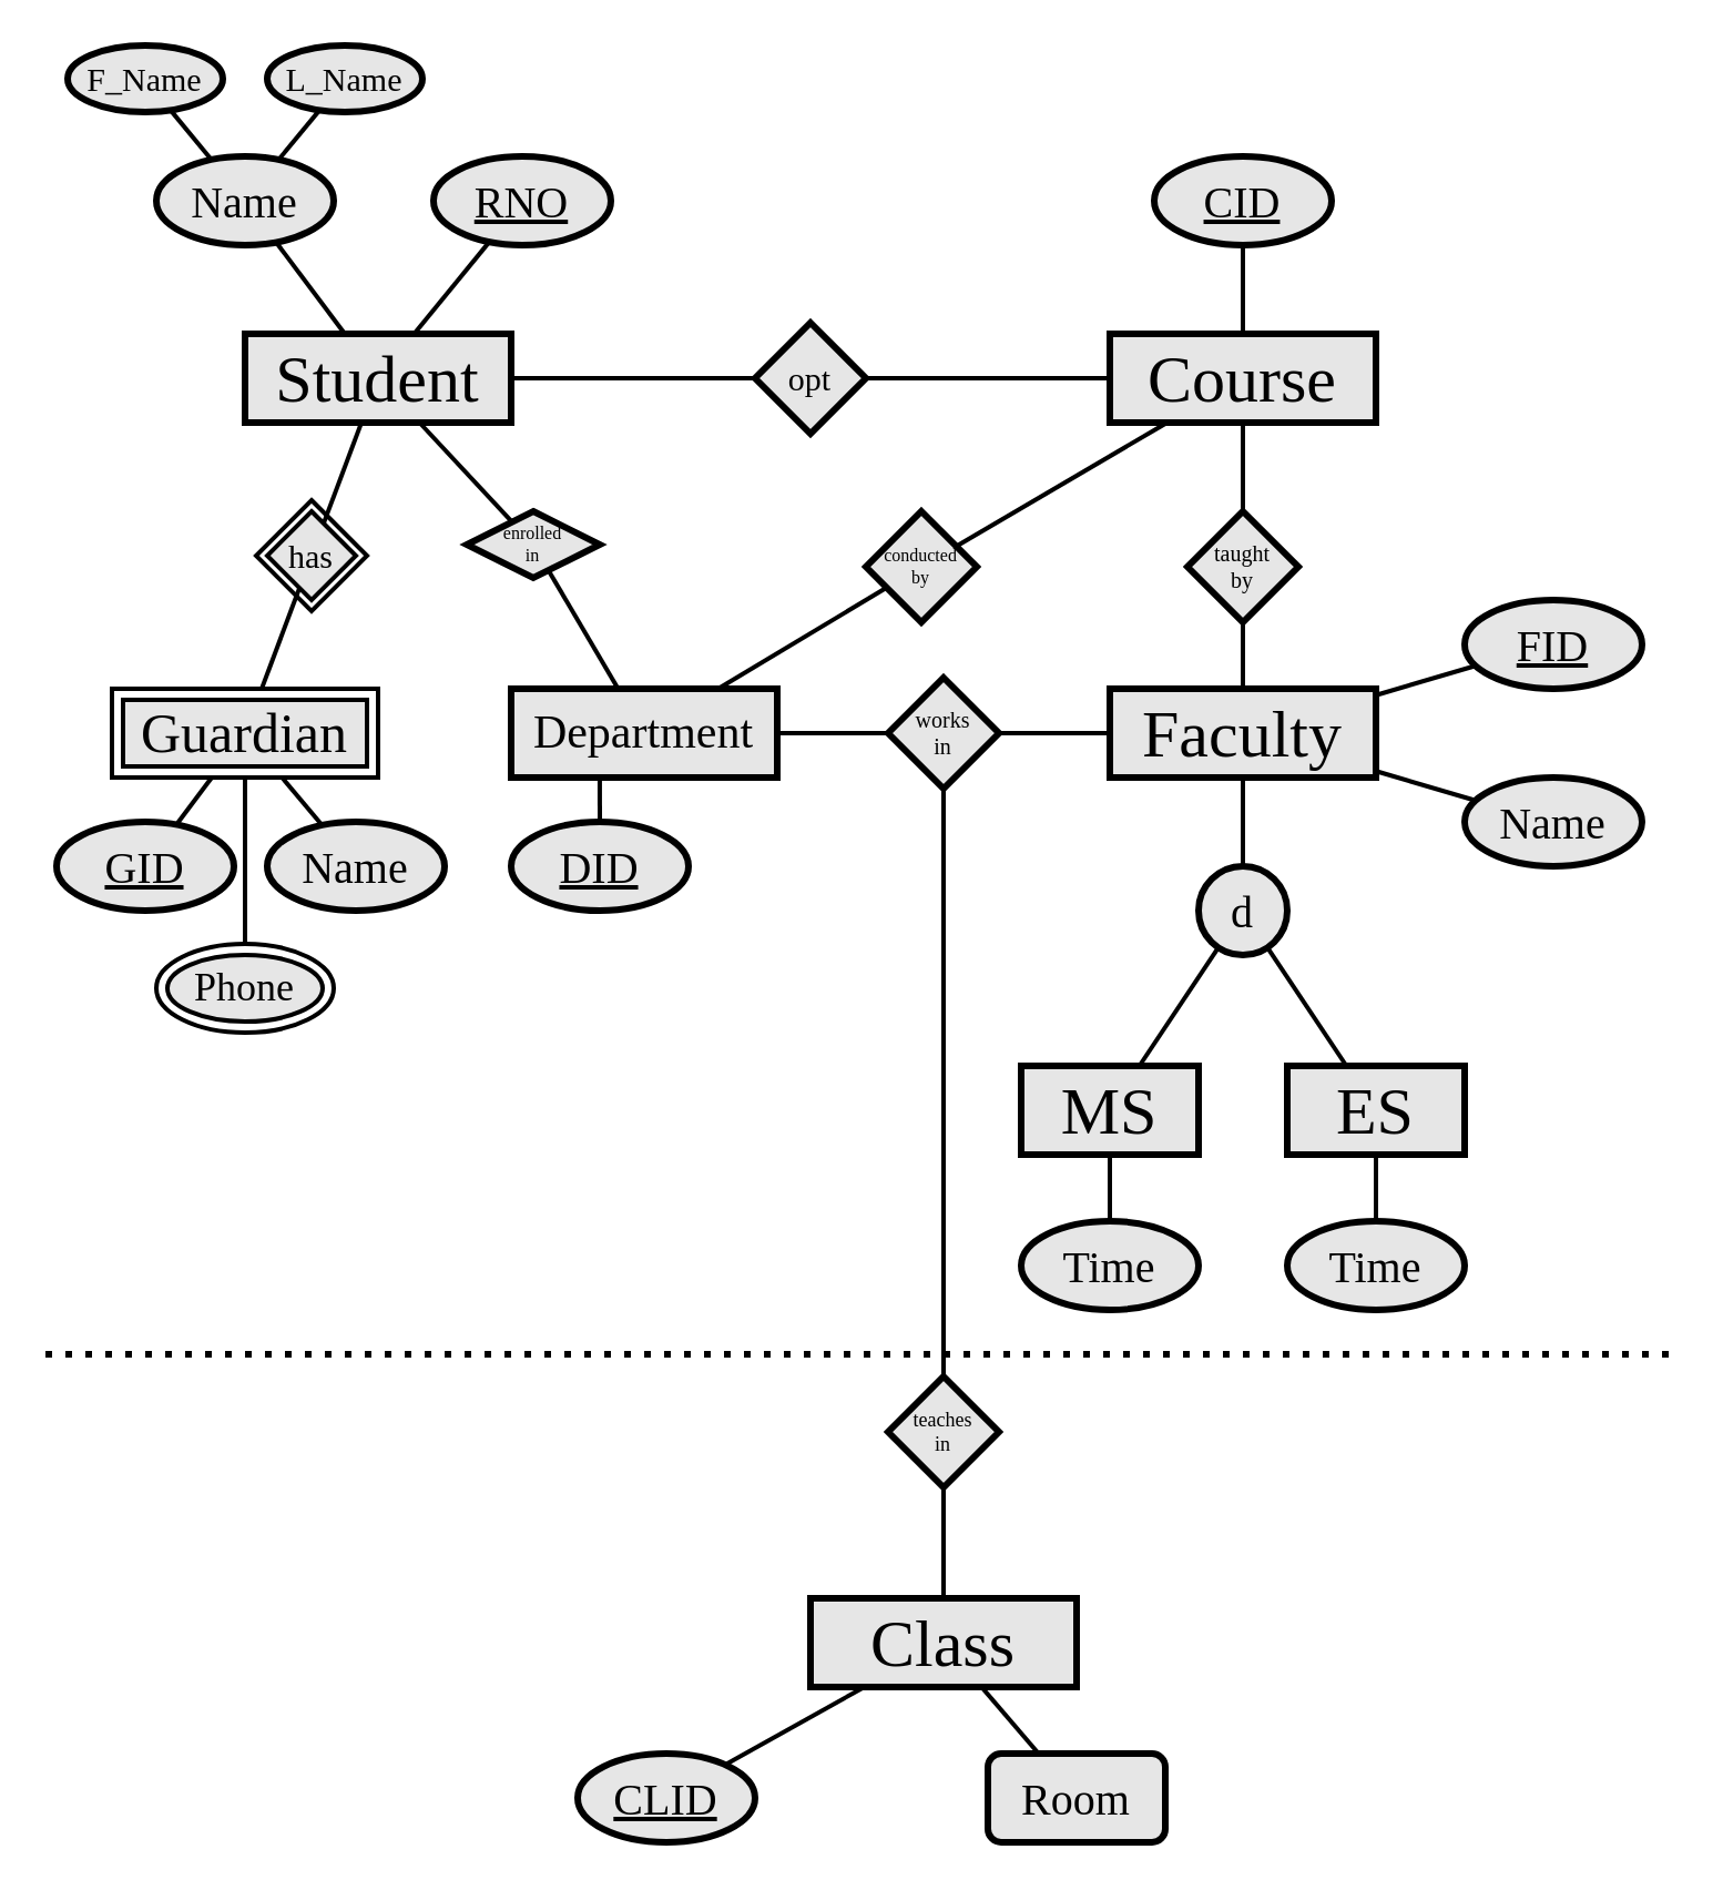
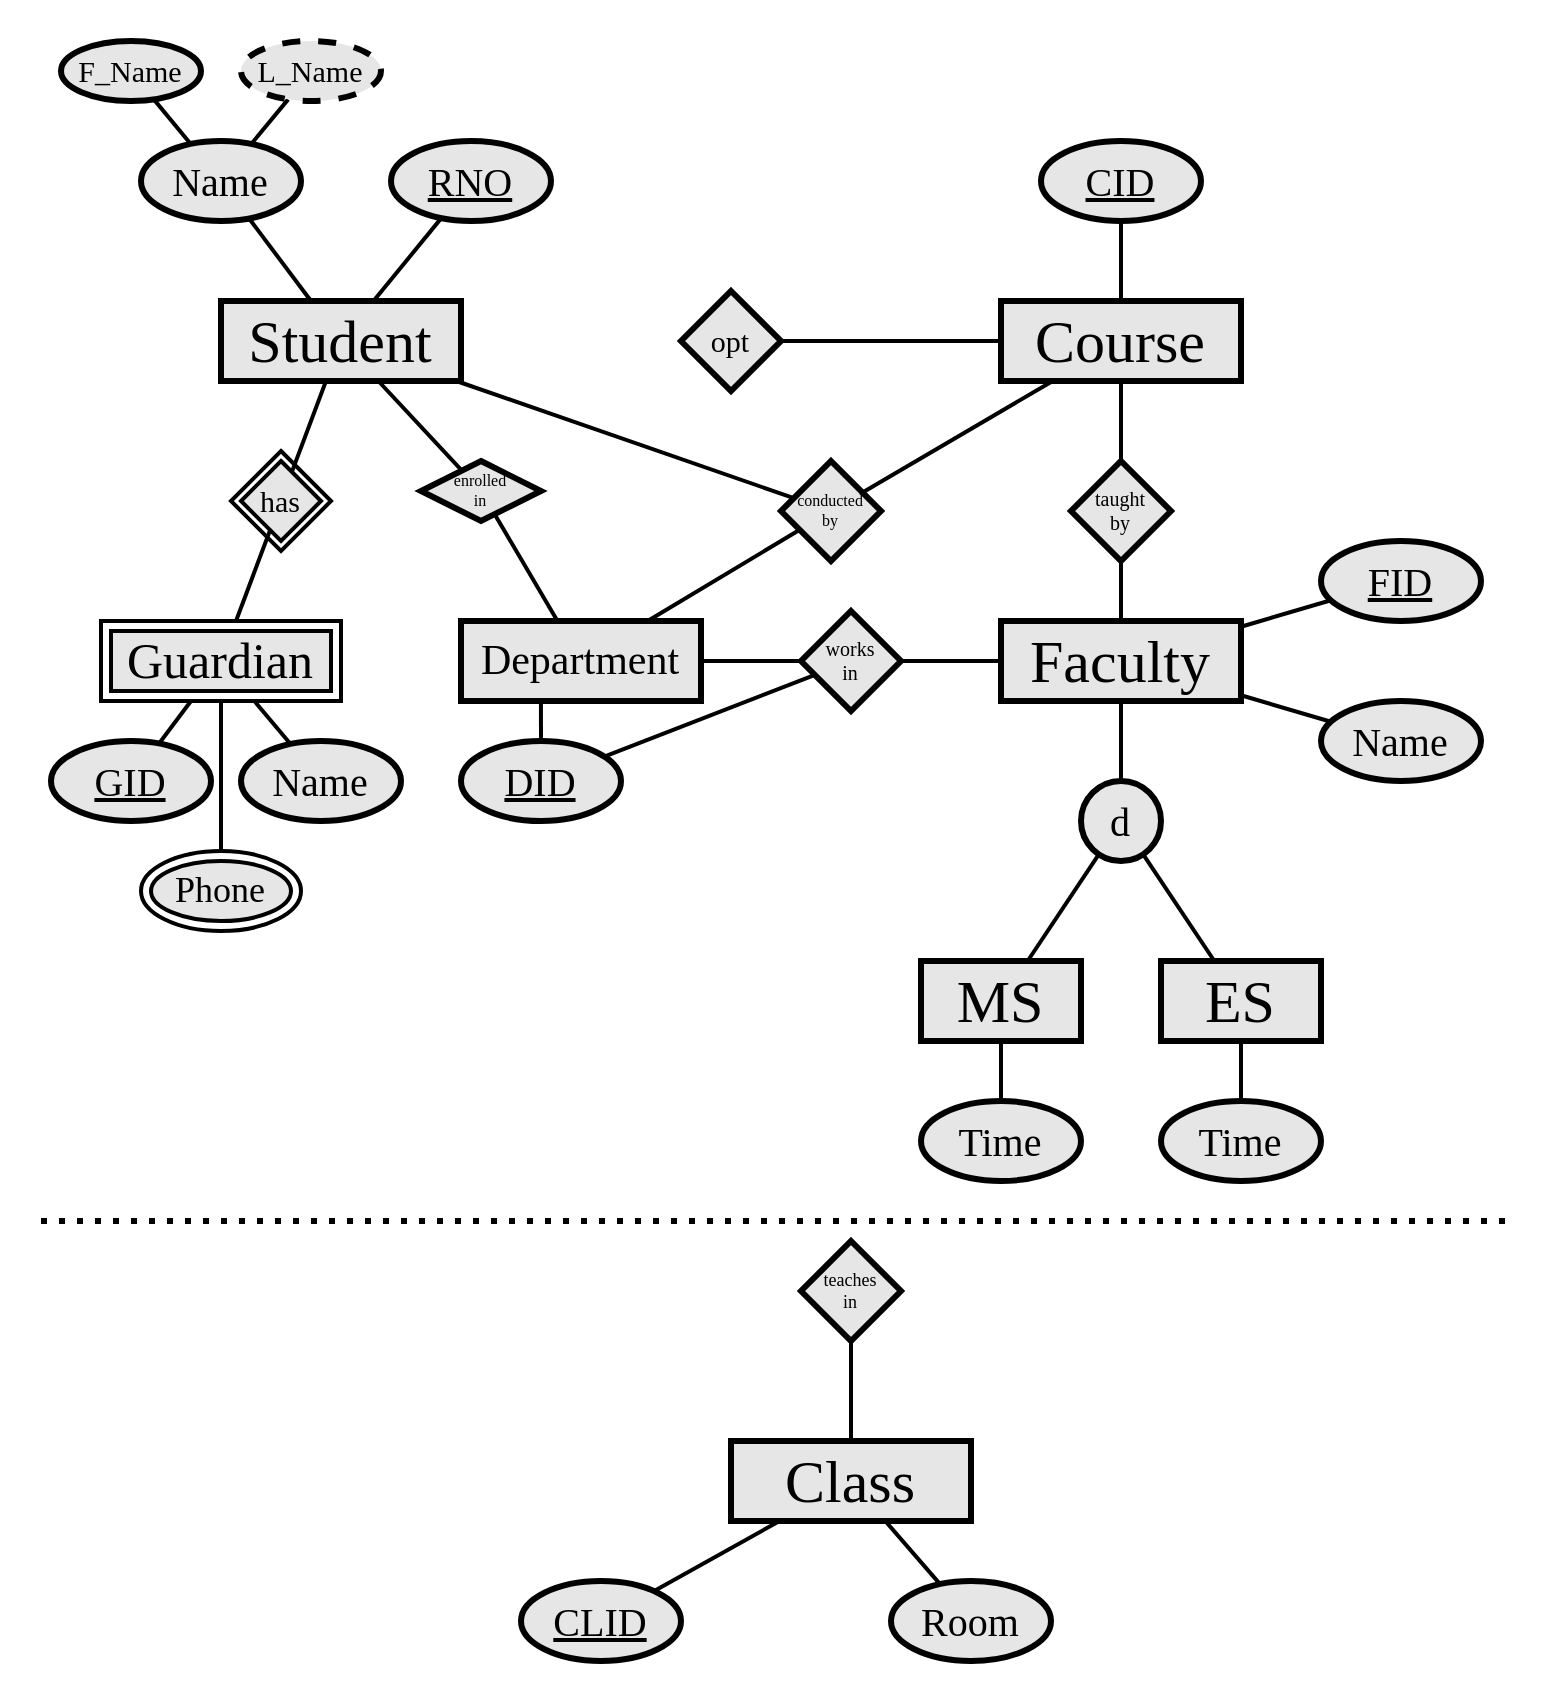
- <mxCell id="38" value="L_Name" style="ellipse;whiteSpace=wrap;html=1;fillColor=#E6E6E6;fontFamily=Ubuntu Mono;fontSize=15;strokeWidth=3;" parent="1" vertex="1"><mxGeometry x="120" y="20" width="70" height="30" as="geometry" /></mxCell>
+ <mxCell id="38" value="L_Name" style="ellipse;whiteSpace=wrap;html=1;fillColor=#E6E6E6;fontFamily=Ubuntu Mono;fontSize=15;strokeWidth=3;dashed=1;" parent="1" vertex="1"><mxGeometry x="120" y="20" width="70" height="30" as="geometry" /></mxCell>
- <mxCell id="3" value="" style="rounded=0;orthogonalLoop=1;jettySize=auto;html=1;strokeWidth=2;endArrow=none;endFill=0;" parent="1" source="5" target="12" edge="1"><mxGeometry relative="1" as="geometry" /></mxCell>
+ <mxCell id="3" value="" style="rounded=0;orthogonalLoop=1;jettySize=auto;html=1;strokeWidth=2;endArrow=none;endFill=0;" parent="1" source="5" target="20" edge="1"><mxGeometry relative="1" as="geometry" /></mxCell>
- <mxCell id="26" value="" style="rounded=0;orthogonalLoop=1;jettySize=auto;html=1;strokeWidth=2;endArrow=none;endFill=0;" parent="1" source="27" target="29" edge="1"><mxGeometry relative="1" as="geometry" /></mxCell>
+ <mxCell id="26" value="" style="rounded=0;orthogonalLoop=1;jettySize=auto;html=1;strokeWidth=2;endArrow=none;endFill=0;" parent="1" source="27" target="63" edge="1"><mxGeometry relative="1" as="geometry" /></mxCell>
- <mxCell id="67" value="Room" style="whiteSpace=wrap;html=1;fillColor=#E6E6E6;fontFamily=Ubuntu Mono;fontSize=20;strokeWidth=3;fontStyle=0;rounded=1;" parent="1" vertex="1"><mxGeometry x="445" y="790" width="80" height="40" as="geometry" /></mxCell>
+ <mxCell id="67" value="Room" style="ellipse;whiteSpace=wrap;html=1;fillColor=#E6E6E6;fontFamily=Ubuntu Mono;fontSize=20;strokeWidth=3;fontStyle=0" parent="1" vertex="1"><mxGeometry x="445" y="790" width="80" height="40" as="geometry" /></mxCell>
